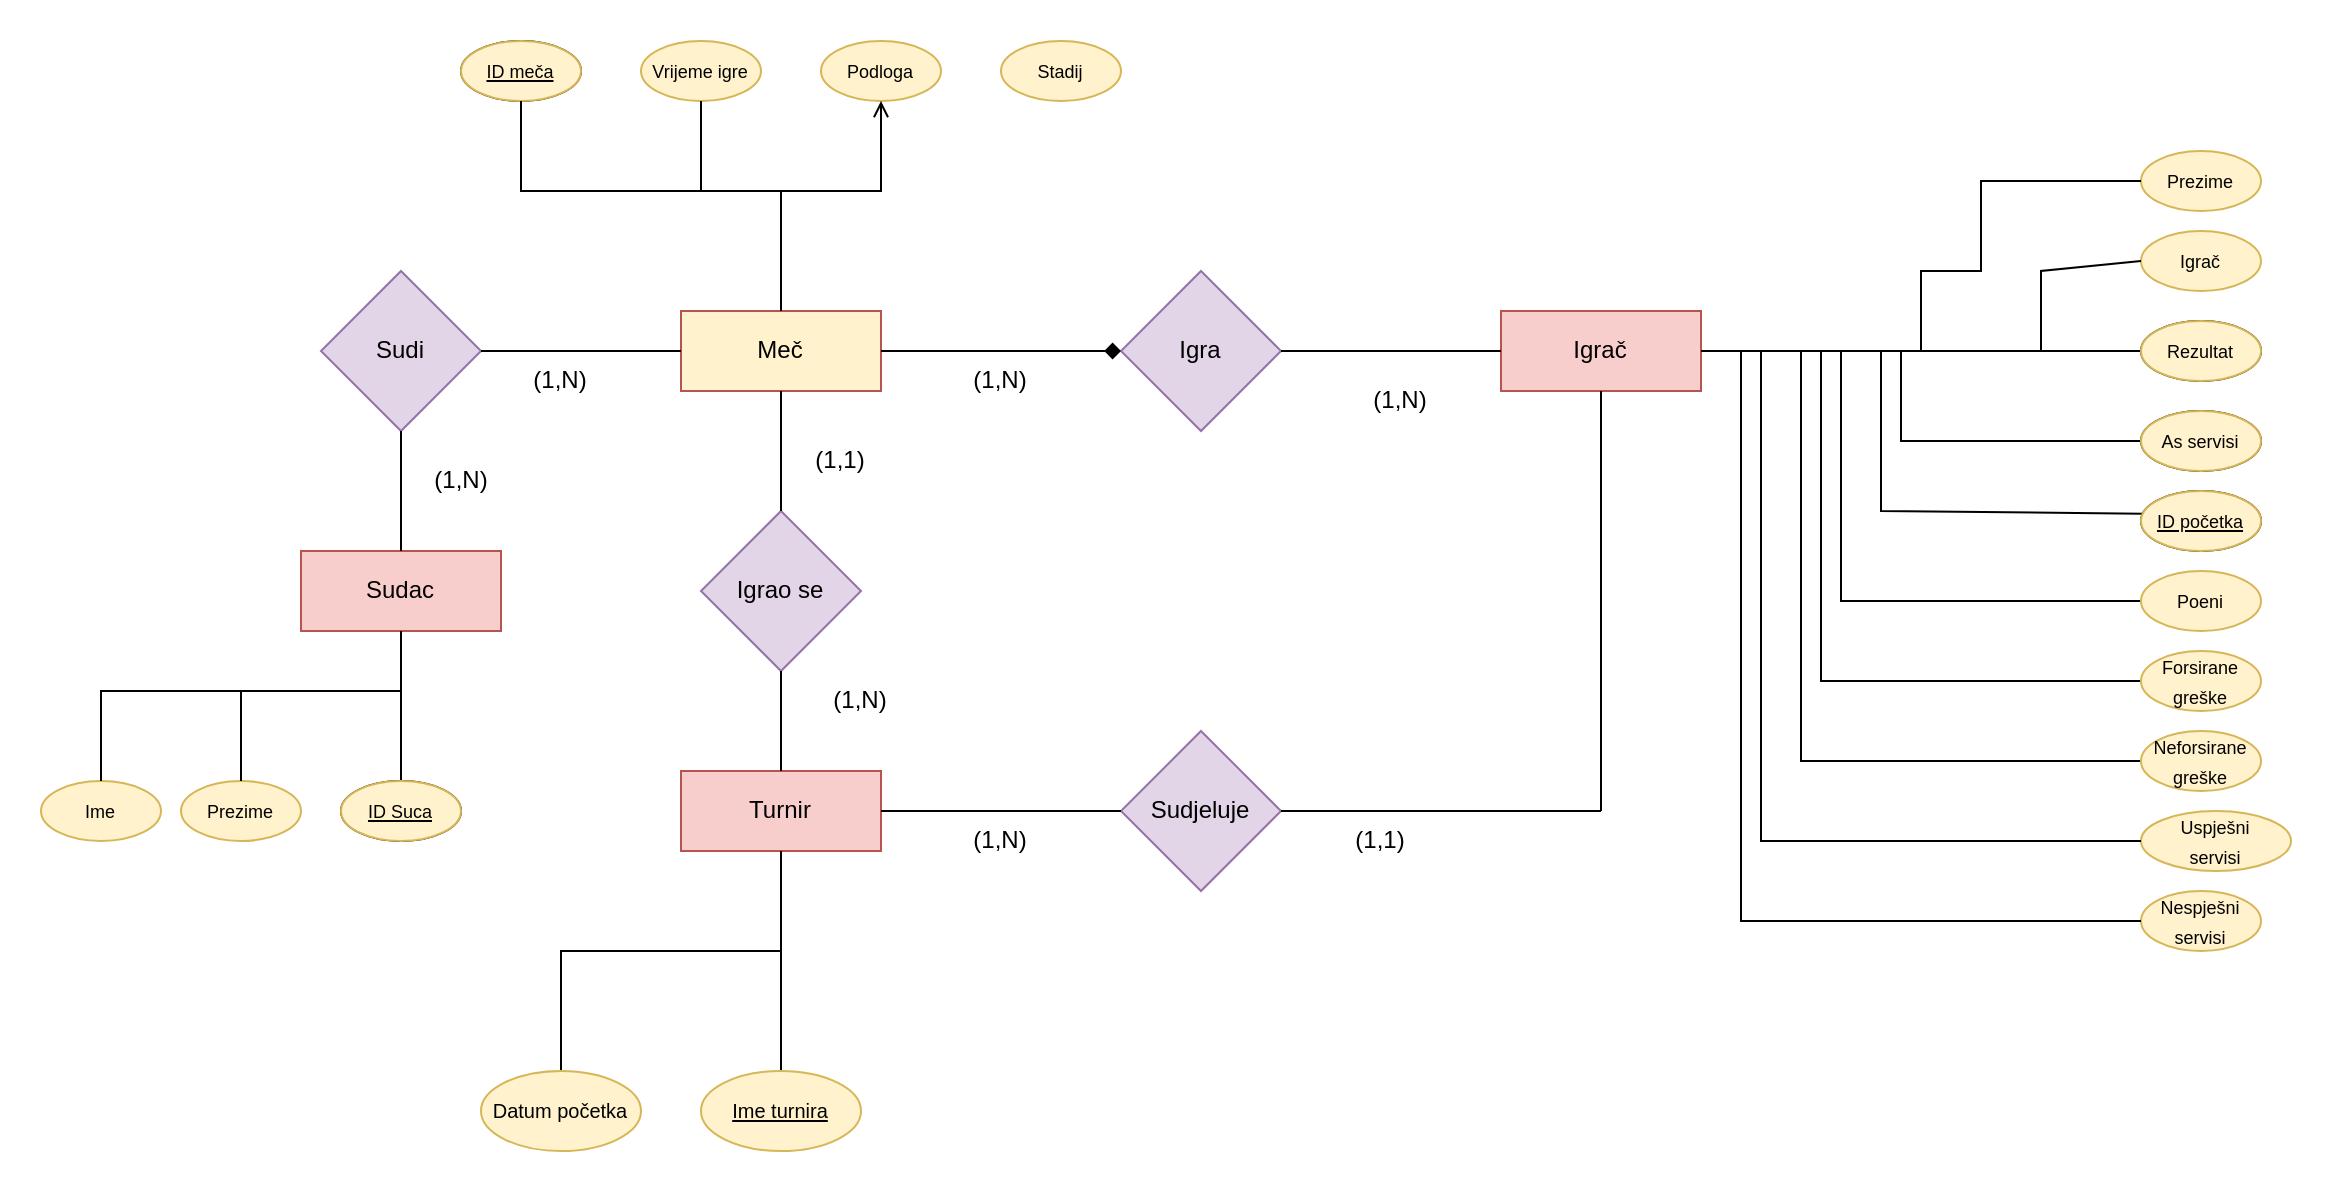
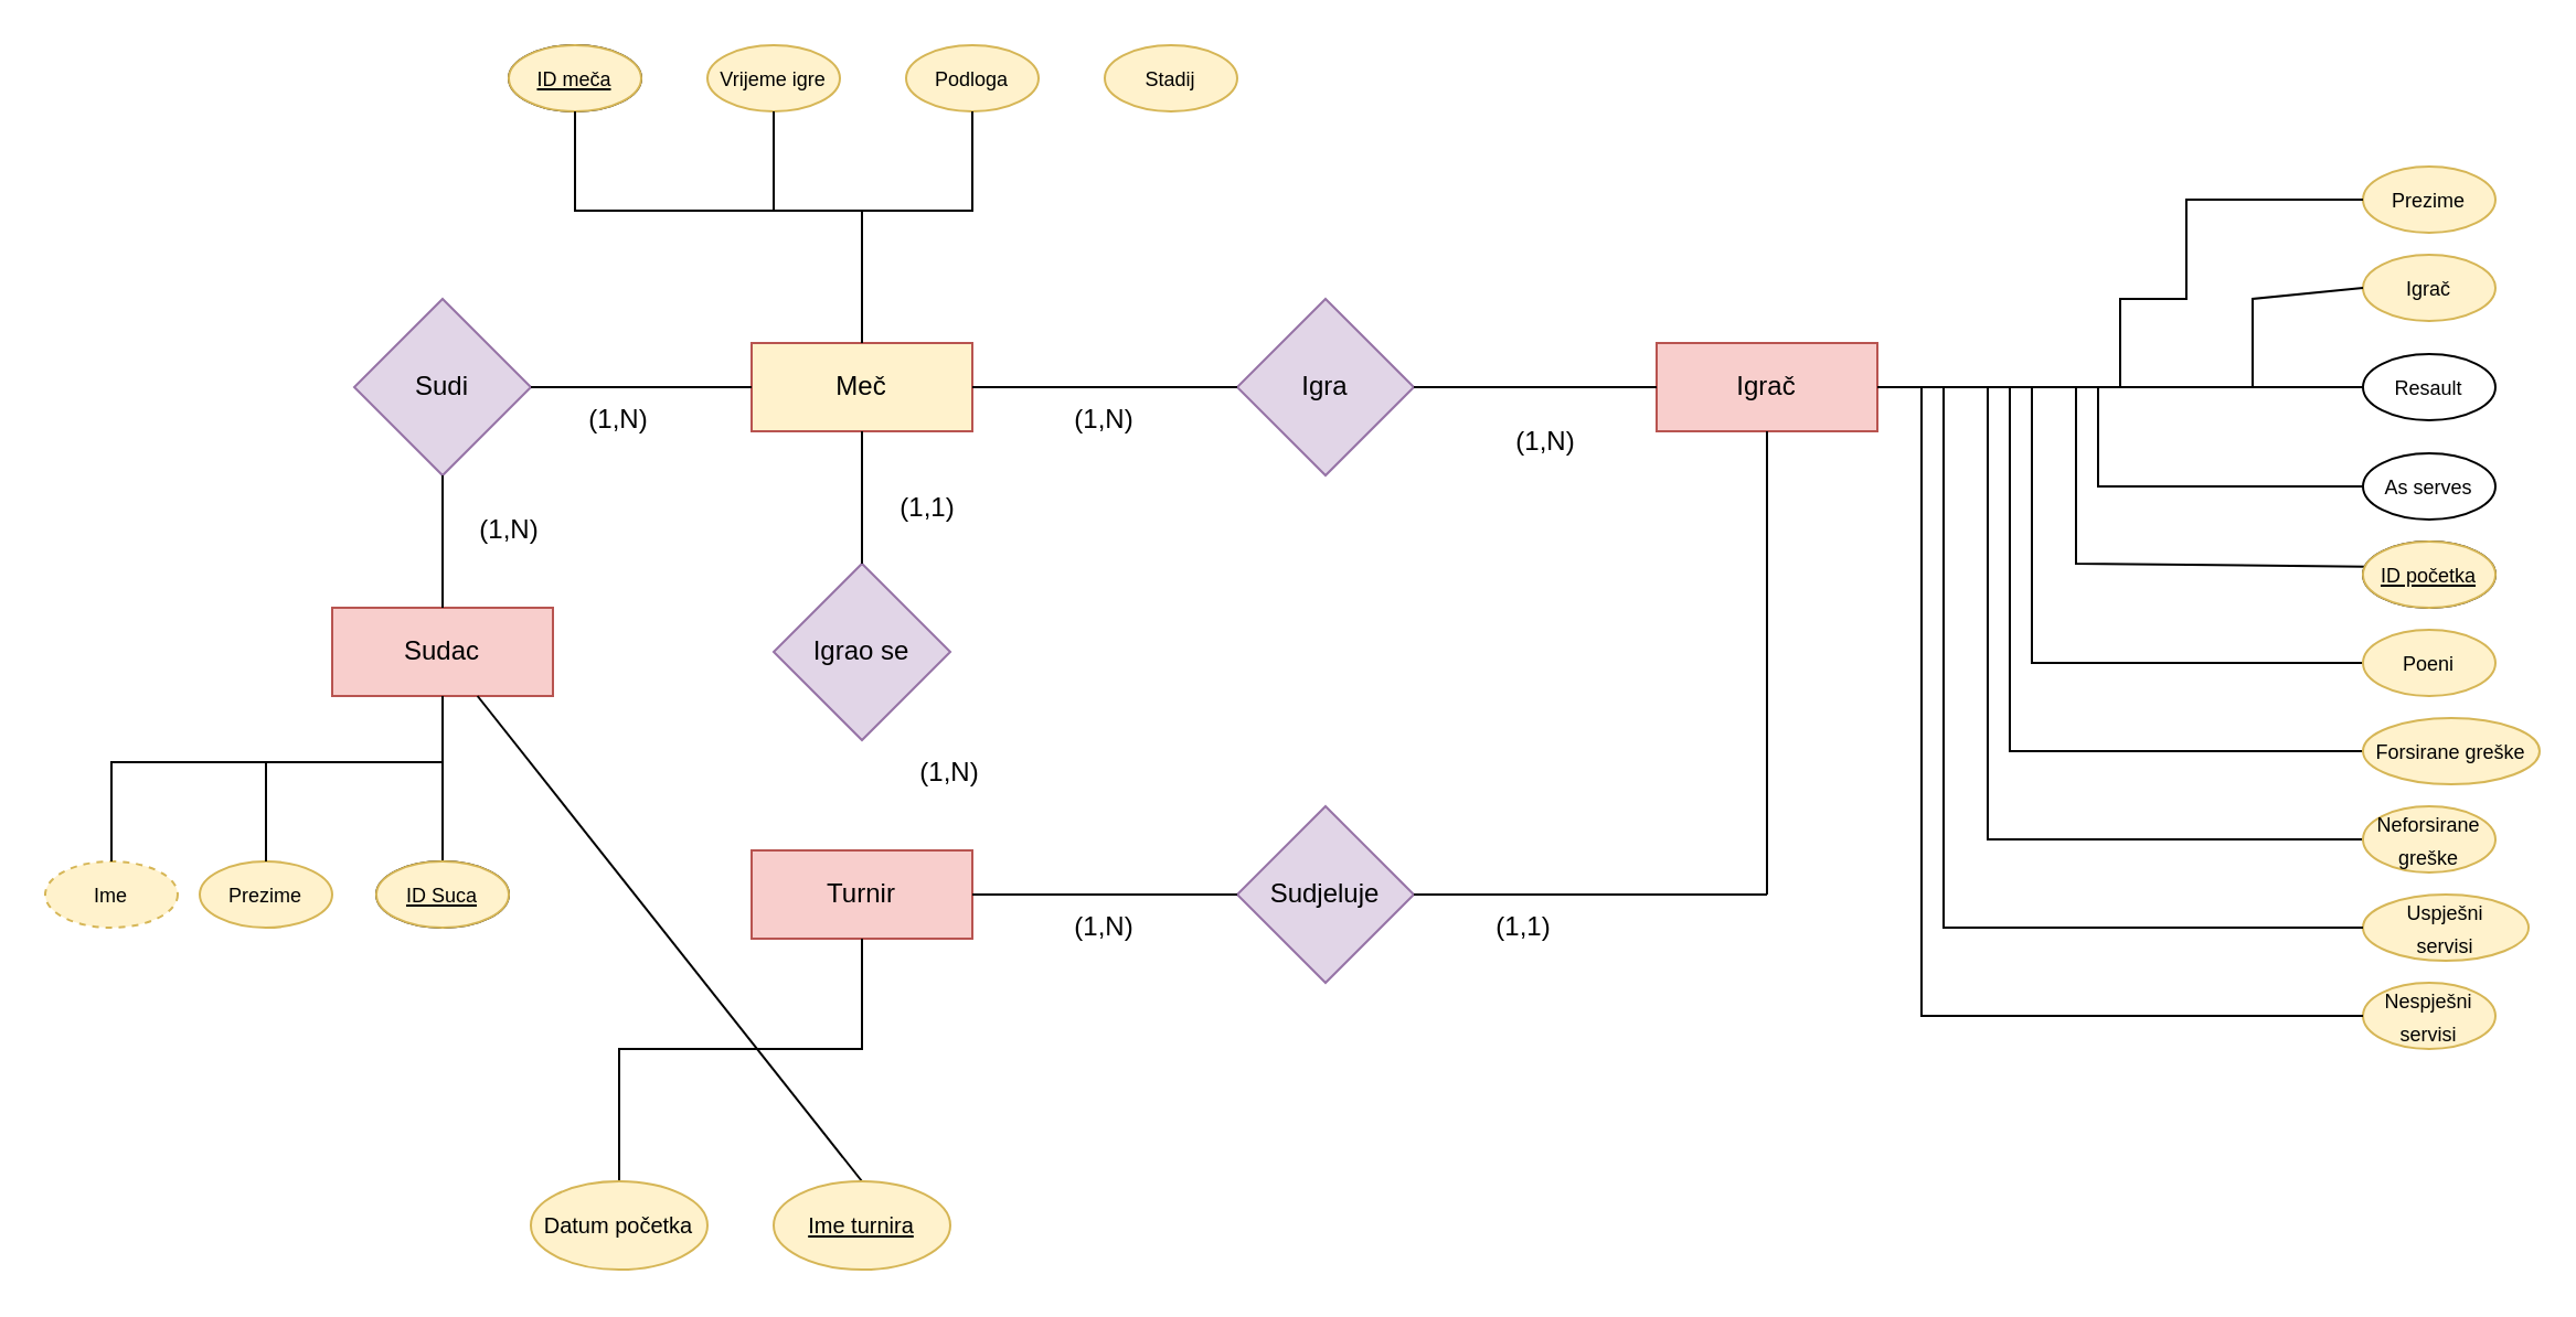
- <mxCell id="64" value="" style="endArrow=open;html=1;rounded=0;entryX=0.5;entryY=1;entryDx=0;entryDy=0;exitX=0.5;exitY=0;exitDx=0;exitDy=0;" edge="1" parent="1" source="5" target="45"><mxGeometry width="50" height="50" relative="1" as="geometry"><mxPoint x="390" y="155" as="sourcePoint" /><mxPoint x="440" y="50" as="targetPoint" /><Array as="points"><mxPoint x="390" y="95" /><mxPoint x="440" y="95" /></Array></mxGeometry></mxCell>
+ <mxCell id="64" value="" style="endArrow=none;html=1;rounded=0;entryX=0.5;entryY=1;entryDx=0;entryDy=0;exitX=0.5;exitY=0;exitDx=0;exitDy=0;" edge="1" parent="1" source="5" target="45"><mxGeometry width="50" height="50" relative="1" as="geometry"><mxPoint x="390" y="155" as="sourcePoint" /><mxPoint x="440" y="50" as="targetPoint" /><Array as="points"><mxPoint x="390" y="95" /><mxPoint x="440" y="95" /></Array></mxGeometry></mxCell>
- <mxCell id="14" value="" style="endArrow=diamond;html=1;rounded=0;exitX=1;exitY=0.5;exitDx=0;exitDy=0;entryX=0;entryY=0.5;entryDx=0;entryDy=0;" edge="1" parent="1" source="5" target="13"><mxGeometry width="50" height="50" relative="1" as="geometry"><mxPoint x="460" y="225" as="sourcePoint" /><mxPoint x="510" y="175" as="targetPoint" /></mxGeometry></mxCell>
+ <mxCell id="14" value="" style="endArrow=none;html=1;rounded=0;exitX=1;exitY=0.5;exitDx=0;exitDy=0;entryX=0;entryY=0.5;entryDx=0;entryDy=0;" edge="1" parent="1" source="5" target="13"><mxGeometry width="50" height="50" relative="1" as="geometry"><mxPoint x="460" y="225" as="sourcePoint" /><mxPoint x="510" y="175" as="targetPoint" /></mxGeometry></mxCell>
- <mxCell id="42" value="&lt;font size=&quot;1&quot;&gt;&lt;span style=&quot;font-size: 9px;&quot;&gt;Rezultat&lt;/span&gt;&lt;/font&gt;" style="ellipse;whiteSpace=wrap;html=1;fillColor=#fff2cc;strokeColor=#d6b656;" vertex="1" parent="1"><mxGeometry x="1070" y="160" width="60" height="30" as="geometry" /></mxCell>
- <mxCell id="41" value="&lt;font size=&quot;1&quot;&gt;&lt;span style=&quot;font-size: 9px;&quot;&gt;As servisi&lt;/span&gt;&lt;/font&gt;" style="ellipse;whiteSpace=wrap;html=1;fillColor=#fff2cc;strokeColor=#d6b656;" vertex="1" parent="1"><mxGeometry x="1070" y="205" width="60" height="30" as="geometry" /></mxCell>
- <mxCell id="65" value="&lt;font size=&quot;1&quot;&gt;&lt;span style=&quot;font-size: 9px;&quot;&gt;Forsirane greške&lt;/span&gt;&lt;/font&gt;" style="ellipse;whiteSpace=wrap;html=1;fillColor=#fff2cc;strokeColor=#d6b656;" vertex="1" parent="1"><mxGeometry x="1070" y="325" width="60" height="30" as="geometry" /></mxCell>
+ <mxCell id="65" value="&lt;font size=&quot;1&quot;&gt;&lt;span style=&quot;font-size: 9px;&quot;&gt;Forsirane greške&lt;/span&gt;&lt;/font&gt;" style="ellipse;whiteSpace=wrap;html=1;fillColor=#fff2cc;strokeColor=#d6b656;" vertex="1" parent="1"><mxGeometry x="1070" y="325" width="80" height="30" as="geometry" /></mxCell>
- <mxCell id="4" value="" style="endArrow=none;html=1;rounded=0;exitX=0.5;exitY=0;exitDx=0;exitDy=0;entryX=0.5;entryY=1;entryDx=0;entryDy=0;" edge="1" parent="1" source="3" target="2"><mxGeometry width="50" height="50" relative="1" as="geometry"><mxPoint x="340" y="315" as="sourcePoint" /><mxPoint x="390" y="265" as="targetPoint" /></mxGeometry></mxCell>
- <mxCell id="54" value="&lt;font size=&quot;1&quot;&gt;&lt;span style=&quot;font-size: 9px;&quot;&gt;Ime&lt;/span&gt;&lt;/font&gt;" style="ellipse;whiteSpace=wrap;html=1;fillColor=#fff2cc;strokeColor=#d6b656;" vertex="1" parent="1"><mxGeometry x="20" y="390" width="60" height="30" as="geometry" /></mxCell>
+ <mxCell id="54" value="&lt;font size=&quot;1&quot;&gt;&lt;span style=&quot;font-size: 9px;&quot;&gt;Ime&lt;/span&gt;&lt;/font&gt;" style="ellipse;whiteSpace=wrap;html=1;fillColor=#fff2cc;strokeColor=#d6b656;dashed=1;" vertex="1" parent="1"><mxGeometry x="20" y="390" width="60" height="30" as="geometry" /></mxCell>
- <mxCell id="25" value="" style="endArrow=none;html=1;rounded=0;entryX=0.5;entryY=1;entryDx=0;entryDy=0;exitX=0.5;exitY=0;exitDx=0;exitDy=0;" edge="1" parent="1" source="48" target="3"><mxGeometry width="50" height="50" relative="1" as="geometry"><mxPoint x="340" y="465" as="sourcePoint" /><mxPoint x="390" y="415" as="targetPoint" /></mxGeometry></mxCell>
+ <mxCell id="25" value="" style="endArrow=none;html=1;rounded=0;exitX=0.5;exitY=0;exitDx=0;exitDy=0;" edge="1" parent="1" source="48" target="10"><mxGeometry width="50" height="50" relative="1" as="geometry"><mxPoint x="340" y="465" as="sourcePoint" /><mxPoint x="390" y="415" as="targetPoint" /></mxGeometry></mxCell>
